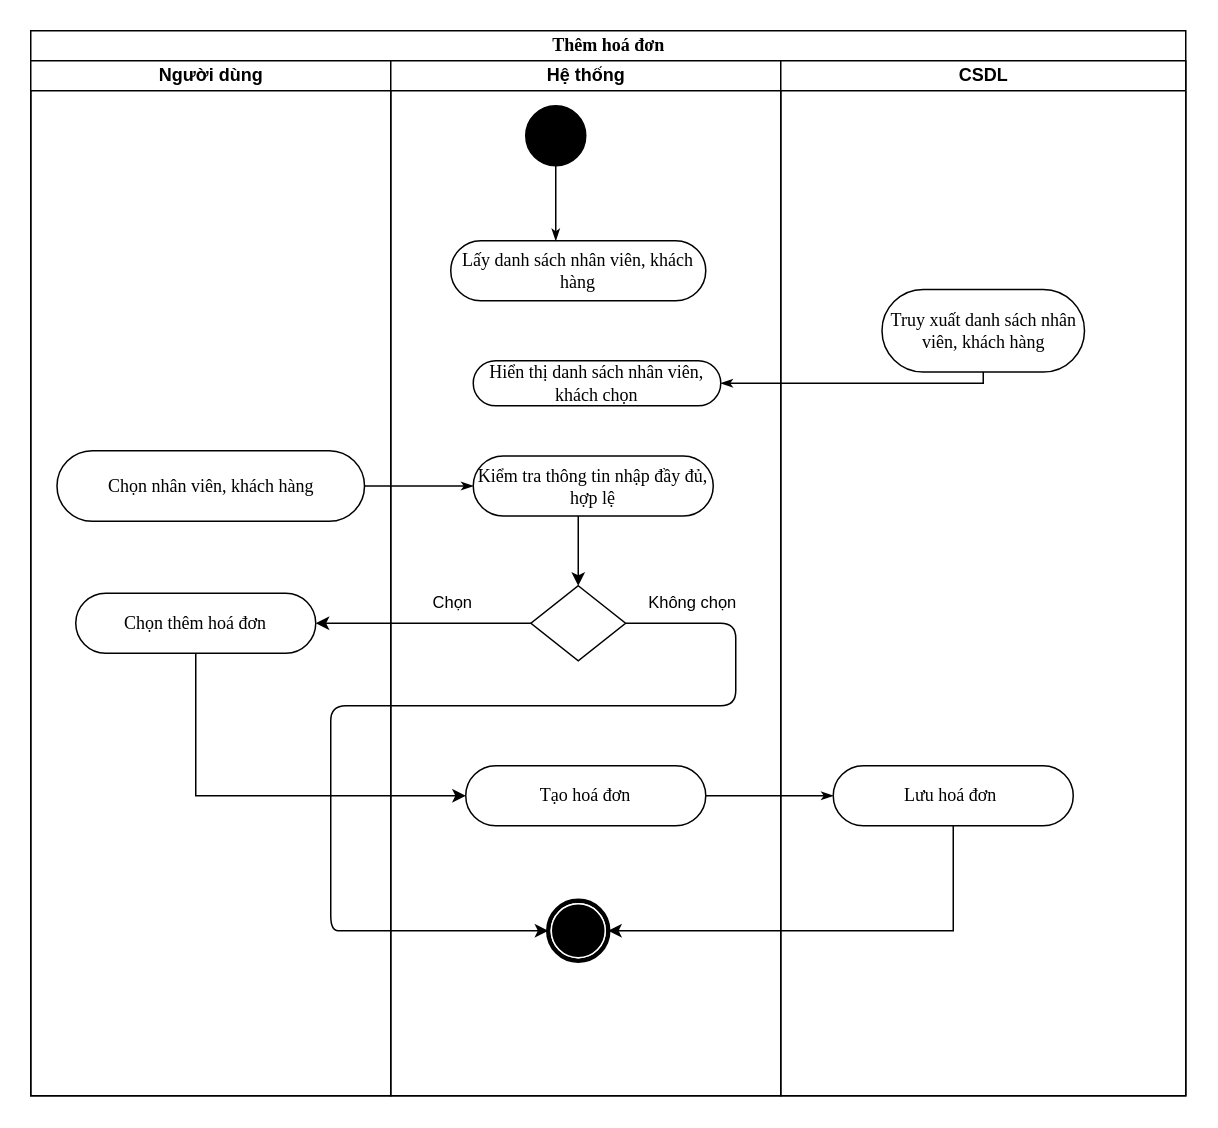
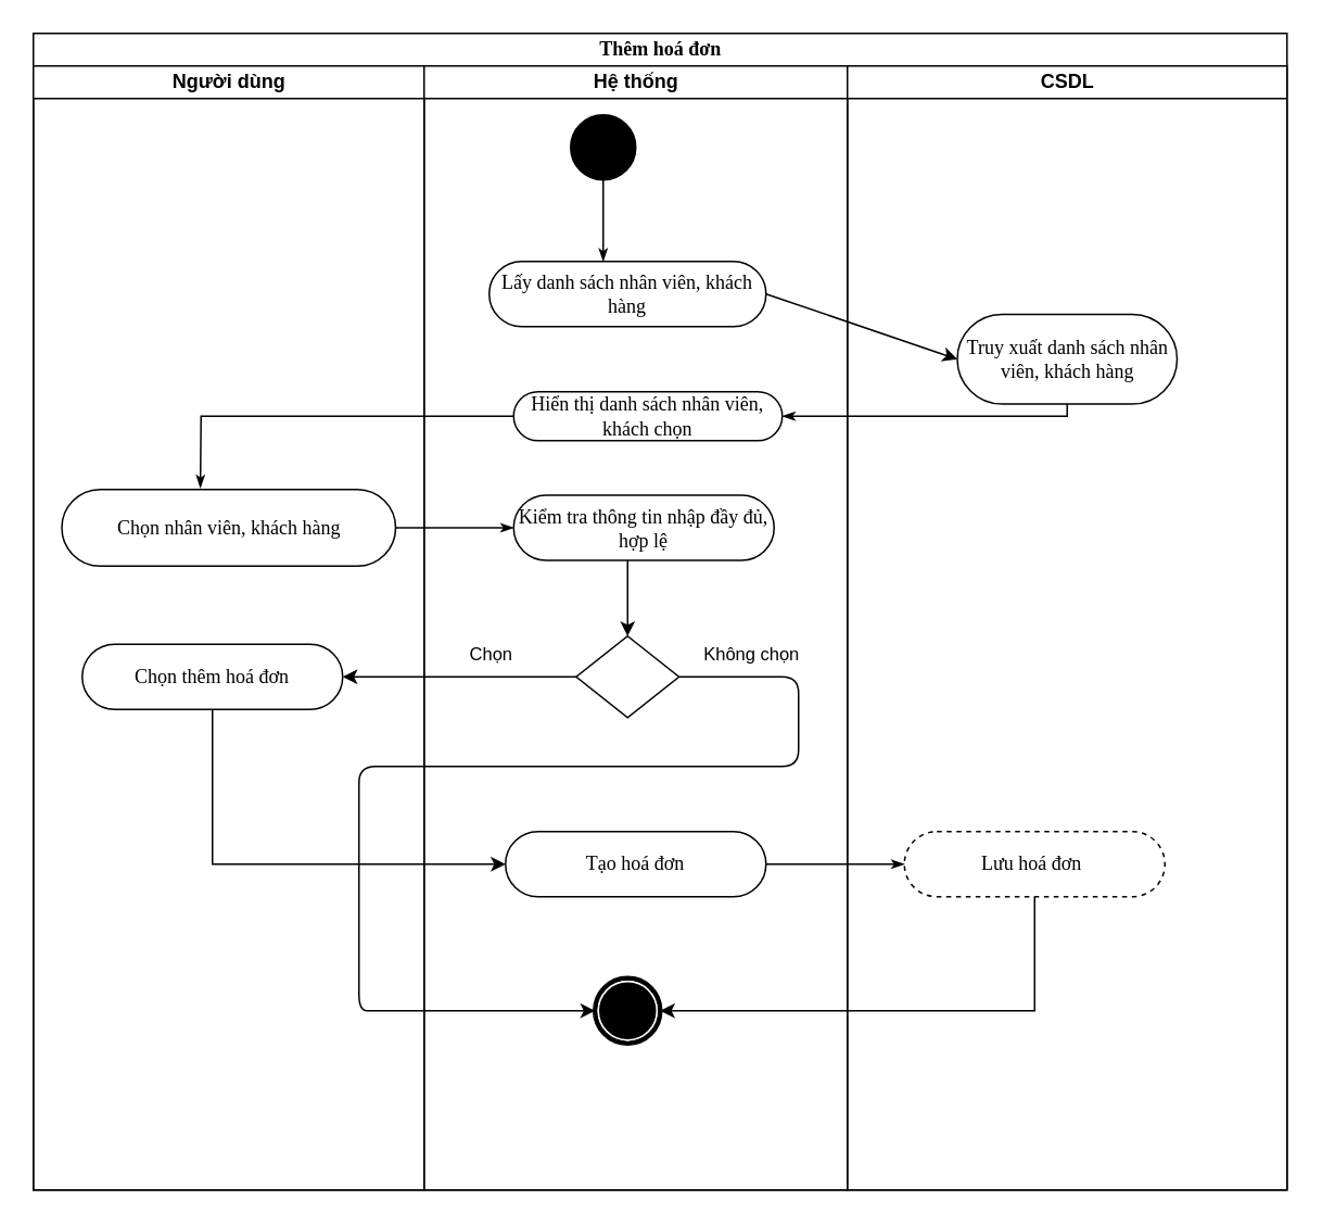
+ <mxCell id="3" value="" style="endArrow=classic;html=1;exitX=1;exitY=0.5;exitDx=0;exitDy=0;entryX=0;entryY=0.5;entryDx=0;entryDy=0;" parent="2" source="10" target="21" edge="1"><mxGeometry width="50" height="50" relative="1" as="geometry"><mxPoint x="250" y="250" as="sourcePoint" /><mxPoint x="300" y="200" as="targetPoint" /></mxGeometry></mxCell>
+ <mxCell id="22" style="rounded=0;html=1;labelBackgroundColor=none;startArrow=none;startFill=0;startSize=5;endArrow=classicThin;endFill=1;endSize=5;jettySize=auto;orthogonalLoop=1;strokeWidth=1;fontFamily=Verdana;fontSize=12;entryX=0.415;entryY=-0.02;entryDx=0;entryDy=0;entryPerimeter=0;exitX=0;exitY=0.5;exitDx=0;exitDy=0;" parent="2" source="14" target="5" edge="1"><mxGeometry relative="1" as="geometry"><mxPoint x="295" y="260" as="sourcePoint" /><mxPoint x="633" y="320" as="targetPoint" /><Array as="points"><mxPoint x="138" y="235" /><mxPoint x="103" y="235" /></Array></mxGeometry></mxCell>
- <mxCell id="20" value="Lưu hoá đơn&amp;nbsp;" style="rounded=1;whiteSpace=wrap;html=1;shadow=0;comic=0;labelBackgroundColor=none;strokeWidth=1;fontFamily=Verdana;fontSize=12;align=center;arcSize=50;" parent="19" vertex="1"><mxGeometry x="35" y="470" width="160" height="40" as="geometry" /></mxCell>
+ <mxCell id="20" value="Lưu hoá đơn&amp;nbsp;" style="rounded=1;whiteSpace=wrap;html=1;shadow=0;comic=0;labelBackgroundColor=none;strokeWidth=1;fontFamily=Verdana;fontSize=12;align=center;arcSize=50;dashed=1;" parent="19" vertex="1"><mxGeometry x="35" y="470" width="160" height="40" as="geometry" /></mxCell>
